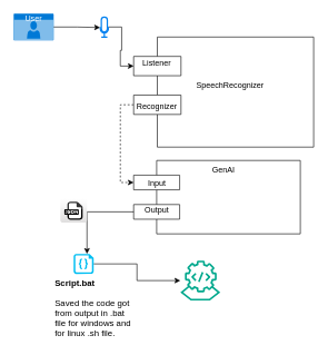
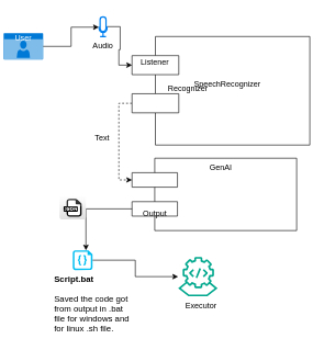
- <mxCell id="2" value="User" style="html=1;whiteSpace=wrap;strokeColor=none;fillColor=#0079D6;labelPosition=center;verticalLabelPosition=middle;verticalAlign=top;align=center;fontSize=12;outlineConnect=0;spacingTop=-6;fontColor=#FFFFFF;sketch=0;shape=mxgraph.sitemap.user;" vertex="1" parent="1"><mxGeometry x="20" y="20" width="60" height="40" as="geometry" /></mxCell>
+ <mxCell id="2" value="User" style="html=1;whiteSpace=wrap;strokeColor=none;fillColor=#0079D6;labelPosition=center;verticalLabelPosition=middle;verticalAlign=top;align=center;fontSize=12;outlineConnect=0;spacingTop=-6;fontColor=#FFFFFF;sketch=0;shape=mxgraph.sitemap.user;" vertex="1" parent="1"><mxGeometry x="5" y="50" width="60" height="40" as="geometry" /></mxCell>
+ <mxCell id="19" value="Audio" style="text;html=1;align=center;verticalAlign=middle;whiteSpace=wrap;rounded=0;" vertex="1" parent="1"><mxGeometry x="131" y="55" width="50" height="30" as="geometry" /></mxCell>
- <mxCell id="9" value="Recognizer" style="text;html=1;align=center;verticalAlign=middle;whiteSpace=wrap;rounded=0;" vertex="1" parent="1"><mxGeometry x="210" y="150" width="50" height="20" as="geometry" /></mxCell>
+ <mxCell id="9" value="Recognizer" style="text;html=1;align=center;verticalAlign=middle;whiteSpace=wrap;rounded=0;" vertex="1" parent="1"><mxGeometry x="260" y="125" width="50" height="20" as="geometry" /></mxCell>
+ <mxCell id="20" value="Text" style="text;html=1;align=center;verticalAlign=middle;whiteSpace=wrap;rounded=0;" vertex="1" parent="1"><mxGeometry x="130" y="200" width="50" height="20" as="geometry" /></mxCell>
- <mxCell id="11" value="Input" style="text;html=1;align=center;verticalAlign=middle;whiteSpace=wrap;rounded=0;" vertex="1" parent="1"><mxGeometry x="210" y="260" width="50" height="30" as="geometry" /></mxCell>
- <mxCell id="12" value="Output" style="text;html=1;align=center;verticalAlign=middle;whiteSpace=wrap;rounded=0;" vertex="1" parent="1"><mxGeometry x="210" y="300" width="50" height="30" as="geometry" /></mxCell>
+ <mxCell id="12" value="Output" style="text;html=1;align=center;verticalAlign=middle;whiteSpace=wrap;rounded=0;" vertex="1" parent="1"><mxGeometry x="210" y="310" width="50" height="30" as="geometry" /></mxCell>
+ <mxCell id="18" value="Executor" style="text;html=1;align=center;verticalAlign=middle;whiteSpace=wrap;rounded=0;" vertex="1" parent="1"><mxGeometry x="280" y="450" width="50" height="30" as="geometry" /></mxCell>
